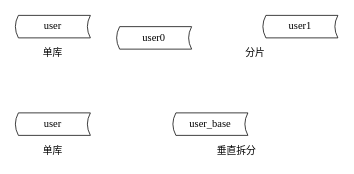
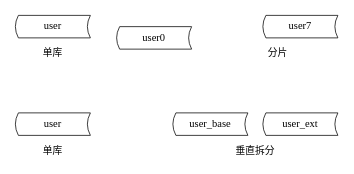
- <mxCell id="4" value="user1" style="shape=dataStorage;whiteSpace=wrap;html=1;size=0.04;fontSize=14;fontFamily=Verdana;" vertex="1" parent="1"><mxGeometry x="350" y="20" width="100" height="30" as="geometry" /></mxCell>
+ <mxCell id="4" value="user7" style="shape=dataStorage;whiteSpace=wrap;html=1;size=0.04;fontSize=14;fontFamily=Verdana;" vertex="1" parent="1"><mxGeometry x="350" y="20" width="100" height="30" as="geometry" /></mxCell>
- <mxCell id="9" value="分片" style="text;html=1;strokeColor=none;fillColor=none;align=center;verticalAlign=middle;whiteSpace=wrap;rounded=0;fontFamily=Verdana;fontSize=13;" vertex="1" parent="1"><mxGeometry x="320" y="60" width="40" height="20" as="geometry" /></mxCell>
+ <mxCell id="9" value="分片" style="text;html=1;strokeColor=none;fillColor=none;align=center;verticalAlign=middle;whiteSpace=wrap;rounded=0;fontFamily=Verdana;fontSize=13;" vertex="1" parent="1"><mxGeometry x="350" y="60" width="40" height="20" as="geometry" /></mxCell>
+ <mxCell id="7" value="user_ext" style="shape=dataStorage;whiteSpace=wrap;html=1;size=0.04;fontSize=14;fontFamily=Verdana;" vertex="1" parent="1"><mxGeometry x="350" y="150" width="100" height="30" as="geometry" /></mxCell>
- <mxCell id="11" value="垂直拆分" style="text;html=1;strokeColor=none;fillColor=none;align=center;verticalAlign=middle;whiteSpace=wrap;rounded=0;fontFamily=Verdana;fontSize=13;" vertex="1" parent="1"><mxGeometry x="285" y="190" width="60" height="20" as="geometry" /></mxCell>
+ <mxCell id="11" value="垂直拆分" style="text;html=1;strokeColor=none;fillColor=none;align=center;verticalAlign=middle;whiteSpace=wrap;rounded=0;fontFamily=Verdana;fontSize=13;" vertex="1" parent="1"><mxGeometry x="310" y="190" width="60" height="20" as="geometry" /></mxCell>
